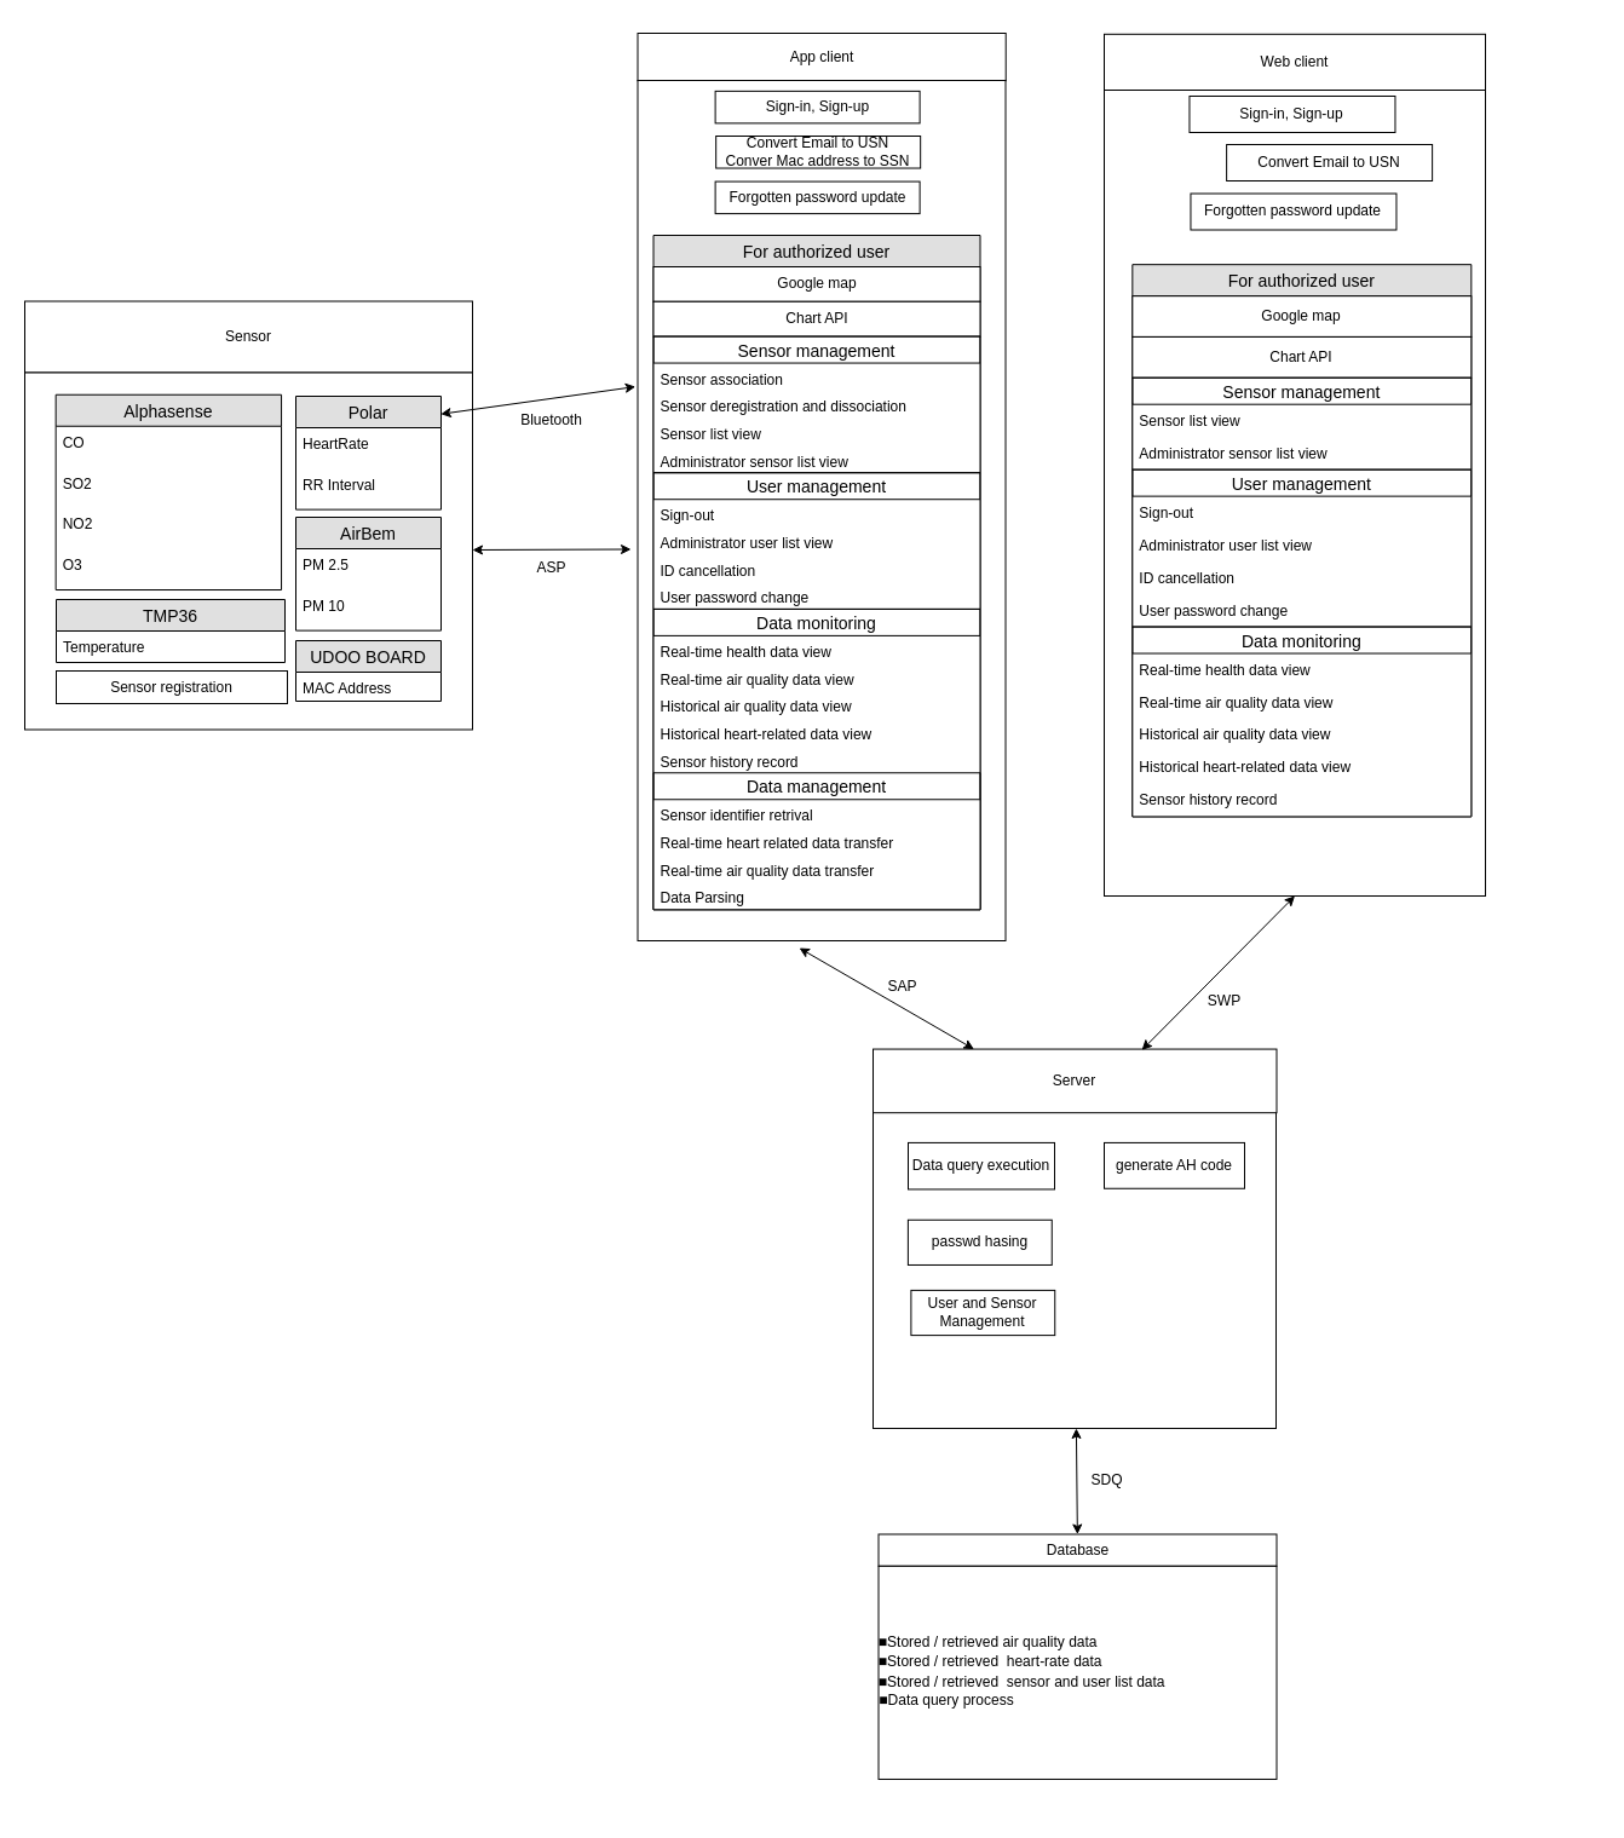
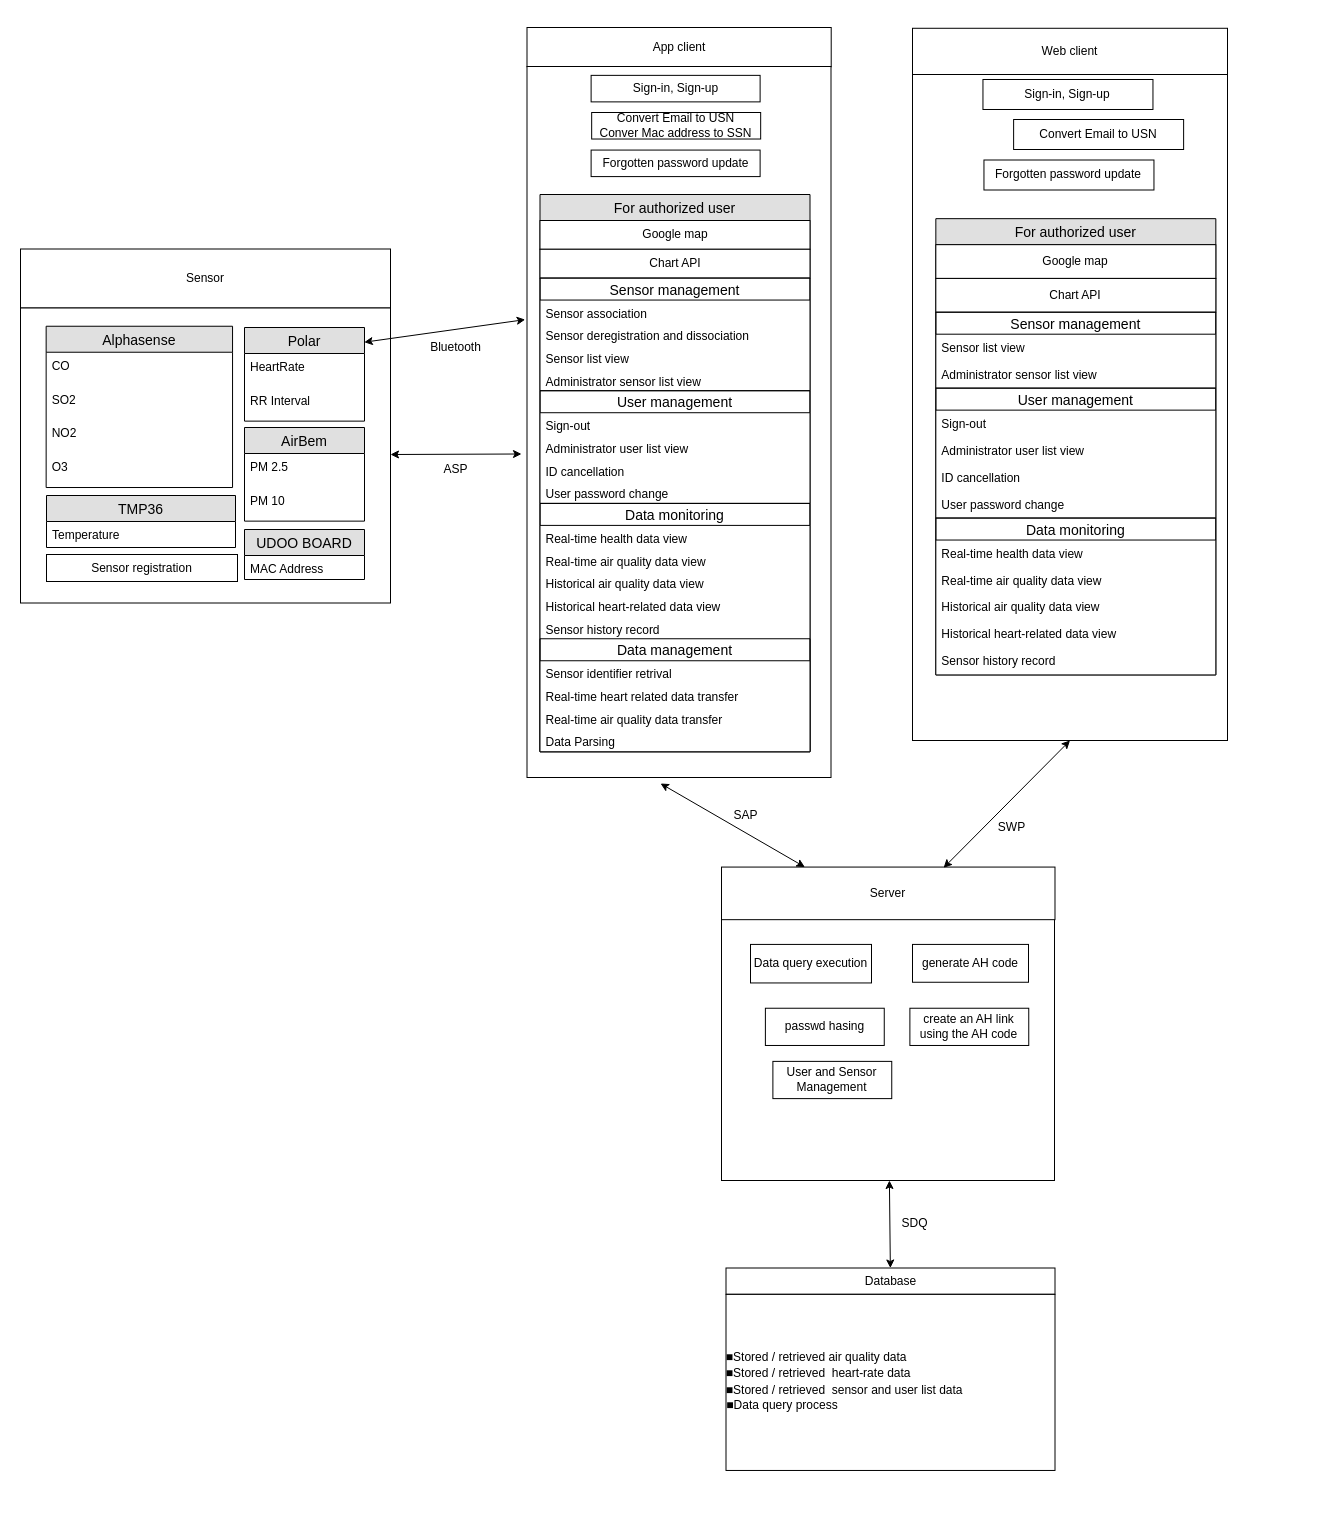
- <mxCell id="86" value="passwd hasing" style="rounded=0;whiteSpace=wrap;html=1;" parent="85" vertex="1"><mxGeometry x="28.894" y="89.735" width="118.855" height="37.232" as="geometry" /></mxCell>
+ <mxCell id="86" value="passwd hasing" style="rounded=0;whiteSpace=wrap;html=1;" parent="85" vertex="1"><mxGeometry x="43.894" y="89.735" width="118.855" height="37.232" as="geometry" /></mxCell>
+ <mxCell id="89" value="create an AH link using the AH code" style="rounded=0;whiteSpace=wrap;html=1;" vertex="1" parent="85"><mxGeometry x="188.394" y="89.735" width="118.855" height="37.232" as="geometry" /></mxCell>
- <mxCell id="90" value="User and Sensor Management" style="rounded=0;whiteSpace=wrap;html=1;" vertex="1" parent="85"><mxGeometry x="31.394" y="147.879" width="118.855" height="37.232" as="geometry" /></mxCell>
+ <mxCell id="90" value="User and Sensor Management" style="rounded=0;whiteSpace=wrap;html=1;" vertex="1" parent="85"><mxGeometry x="51.394" y="142.879" width="118.855" height="37.232" as="geometry" /></mxCell>
